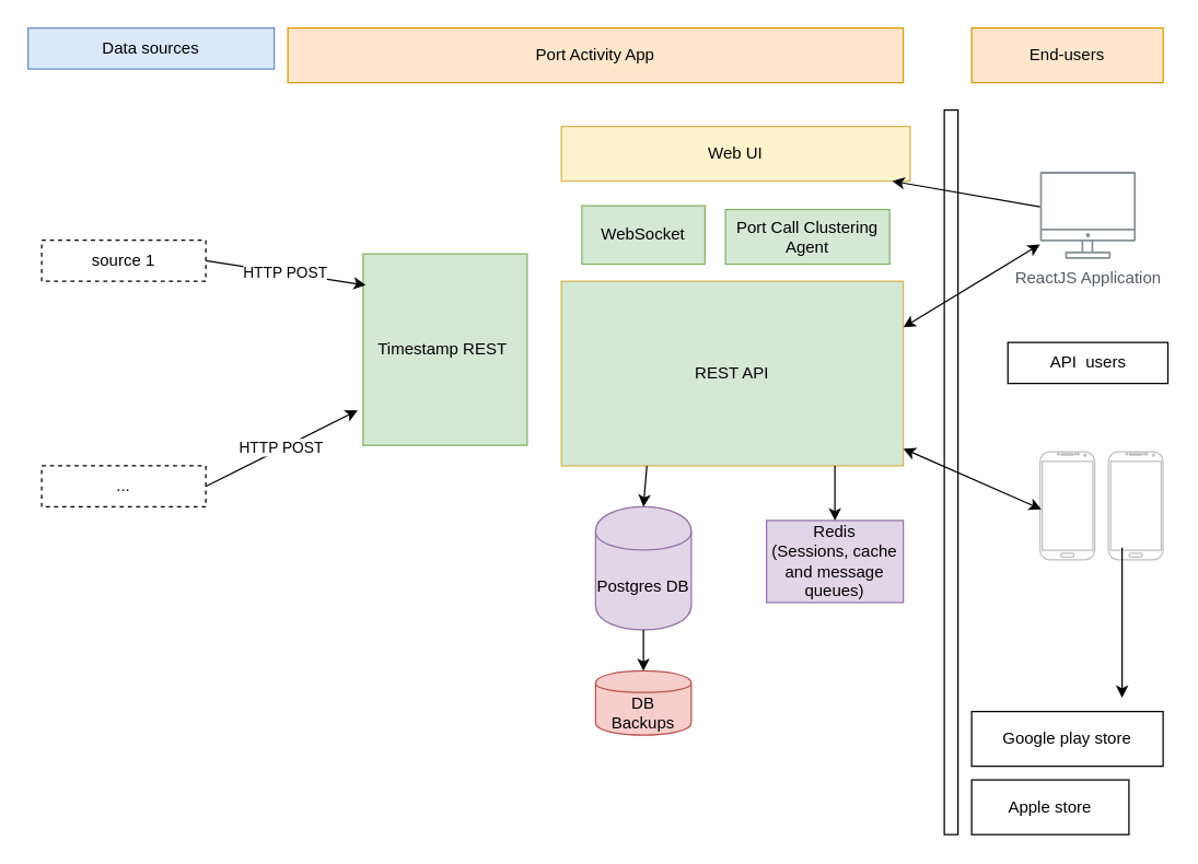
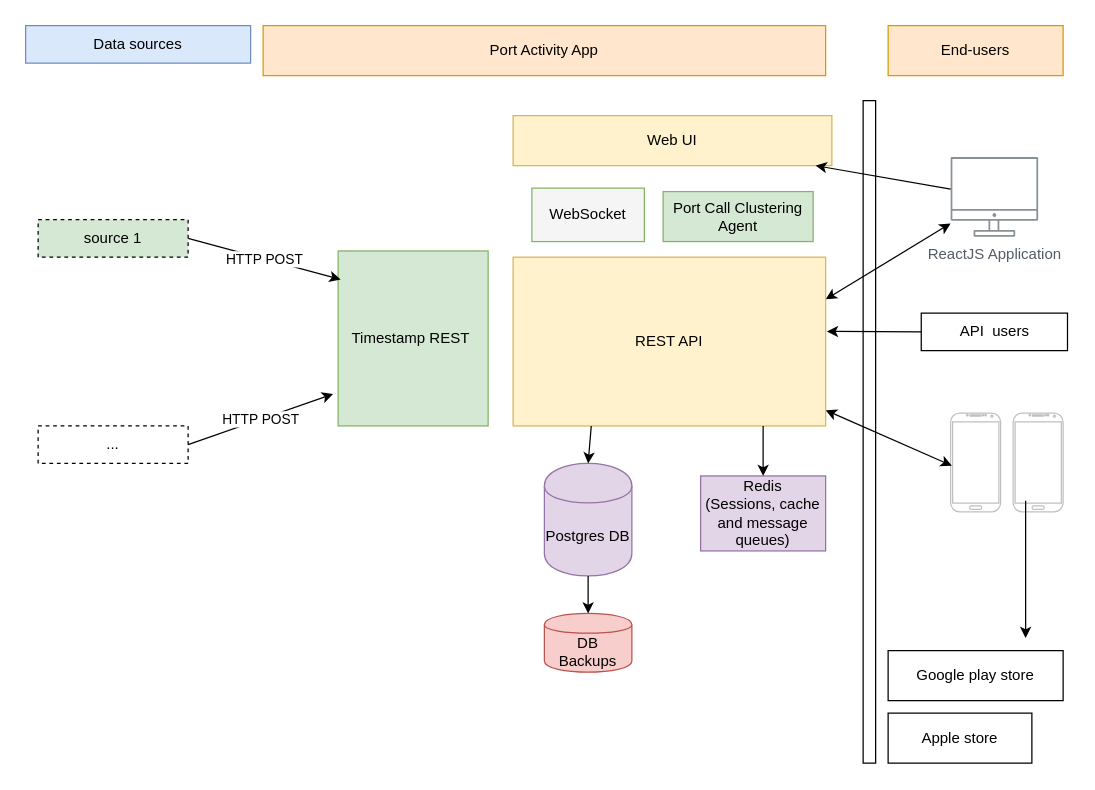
- <mxCell id="32" value="WebSocket" style="rounded=0;whiteSpace=wrap;html=1;fillColor=#d5e8d4;strokeColor=#82b366;" vertex="1" parent="1"><mxGeometry x="425" y="150" width="90" height="42.75" as="geometry" /></mxCell>
+ <mxCell id="32" value="WebSocket" style="rounded=0;whiteSpace=wrap;html=1;fillColor=#f5f5f5;strokeColor=#82b366;" vertex="1" parent="1"><mxGeometry x="425" y="150" width="90" height="42.75" as="geometry" /></mxCell>
- <mxCell id="28" value="source 1" style="rounded=0;whiteSpace=wrap;html=1;dashed=1;" vertex="1" parent="1"><mxGeometry x="30" y="175.25" width="120" height="30" as="geometry" /></mxCell>
+ <mxCell id="28" value="source 1" style="rounded=0;whiteSpace=wrap;html=1;dashed=1;fillColor=#d5e8d4;" vertex="1" parent="1"><mxGeometry x="30" y="175.25" width="120" height="30" as="geometry" /></mxCell>
- <mxCell id="15" value="Timestamp REST&amp;nbsp;" style="rounded=0;whiteSpace=wrap;html=1;fillColor=#d5e8d4;strokeColor=#82b366;" vertex="1" parent="1"><mxGeometry x="265" y="185.25" width="120" height="140" as="geometry" /></mxCell>
+ <mxCell id="15" value="Timestamp REST&amp;nbsp;" style="rounded=0;whiteSpace=wrap;html=1;fillColor=#d5e8d4;strokeColor=#82b366;" vertex="1" parent="1"><mxGeometry x="270" y="200.25" width="120" height="140" as="geometry" /></mxCell>
+ <mxCell id="25" value="" style="endArrow=none;startArrow=classic;html=1;exitX=1.004;exitY=0.44;exitDx=0;exitDy=0;entryX=0;entryY=0.5;entryDx=0;entryDy=0;exitPerimeter=0;endFill=0;" edge="1" parent="1" source="12" target="24"><mxGeometry width="50" height="50" relative="1" as="geometry"><mxPoint x="670" y="285" as="sourcePoint" /><mxPoint x="770" y="210.185" as="targetPoint" /></mxGeometry></mxCell>
- <mxCell id="12" value="REST API" style="rounded=0;whiteSpace=wrap;html=1;fillColor=#d5e8d4;strokeColor=#d6b656;" vertex="1" parent="1"><mxGeometry x="410" y="205.25" width="250" height="135" as="geometry" /></mxCell>
+ <mxCell id="12" value="REST API" style="rounded=0;whiteSpace=wrap;html=1;fillColor=#fff2cc;strokeColor=#d6b656;" vertex="1" parent="1"><mxGeometry x="410" y="205.25" width="250" height="135" as="geometry" /></mxCell>
